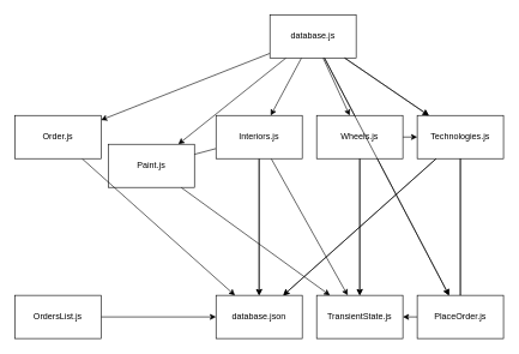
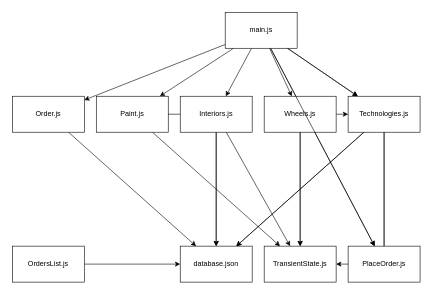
- <mxCell id="8" value="database.js" style="rounded=0;whiteSpace=wrap;html=1;" parent="1" vertex="1"><mxGeometry x="375" y="20" width="120" height="60" as="geometry" /></mxCell>
+ <mxCell id="8" value="main.js" style="rounded=0;whiteSpace=wrap;html=1;" parent="1" vertex="1"><mxGeometry x="375" y="20" width="120" height="60" as="geometry" /></mxCell>
- <mxCell id="11" value="Paint.js" style="rounded=0;whiteSpace=wrap;html=1;" vertex="1" parent="1"><mxGeometry x="150" y="200" width="120" height="60" as="geometry" /></mxCell>
+ <mxCell id="11" value="Paint.js" style="rounded=0;whiteSpace=wrap;html=1;" vertex="1" parent="1"><mxGeometry x="160" y="160" width="120" height="60" as="geometry" /></mxCell>
